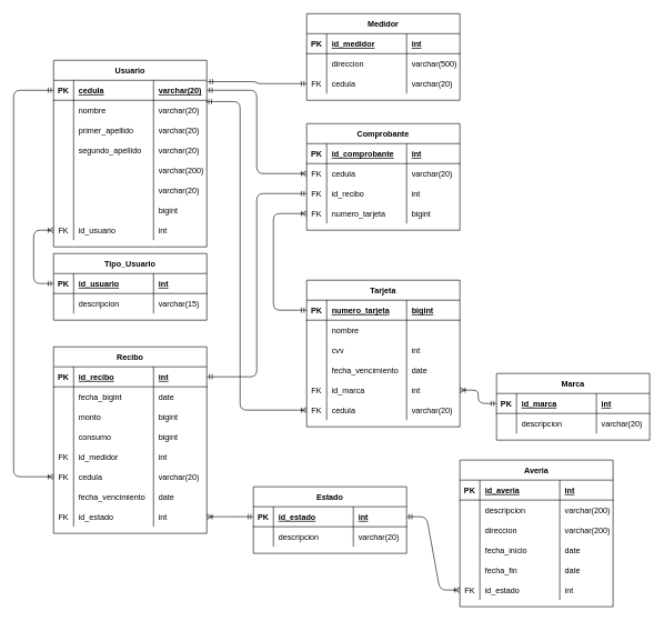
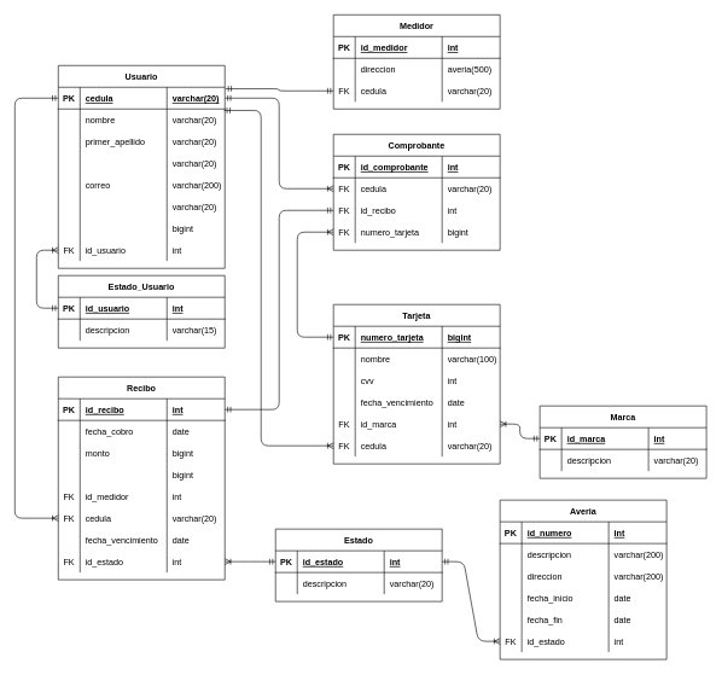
- <mxCell id="150" value="varchar(500)" style="shape=partialRectangle;overflow=hidden;connectable=0;fillColor=none;top=0;left=0;bottom=0;right=0;align=left;spacingLeft=6;" vertex="1" parent="147"><mxGeometry x="150" width="80" height="30" as="geometry" /></mxCell>
+ <mxCell id="150" value="averia(500)" style="shape=partialRectangle;overflow=hidden;connectable=0;fillColor=none;top=0;left=0;bottom=0;right=0;align=left;spacingLeft=6;" vertex="1" parent="147"><mxGeometry x="150" width="80" height="30" as="geometry" /></mxCell>
- <mxCell id="17" value="segundo_apellido" style="shape=partialRectangle;overflow=hidden;connectable=0;fillColor=none;top=0;left=0;bottom=0;right=0;align=left;spacingLeft=6;" vertex="1" parent="15"><mxGeometry x="30" width="120" height="30" as="geometry" /></mxCell>
+ <mxCell id="21" value="correo" style="shape=partialRectangle;overflow=hidden;connectable=0;fillColor=none;top=0;left=0;bottom=0;right=0;align=left;spacingLeft=6;" vertex="1" parent="19"><mxGeometry x="30" width="120" height="30" as="geometry" /></mxCell>
- <mxCell id="133" value="Tipo_Usuario" style="shape=table;startSize=30;container=1;collapsible=1;childLayout=tableLayout;fixedRows=1;rowLines=0;fontStyle=1;align=center;resizeLast=1;" vertex="1" parent="1"><mxGeometry x="80" y="380" width="230" height="100" as="geometry" /></mxCell>
+ <mxCell id="133" value="Estado_Usuario" style="shape=table;startSize=30;container=1;collapsible=1;childLayout=tableLayout;fixedRows=1;rowLines=0;fontStyle=1;align=center;resizeLast=1;" vertex="1" parent="1"><mxGeometry x="80" y="380" width="230" height="100" as="geometry" /></mxCell>
+ <mxCell id="74" value="varchar(100)" style="shape=partialRectangle;overflow=hidden;connectable=0;fillColor=none;top=0;left=0;bottom=0;right=0;align=left;spacingLeft=6;" vertex="1" parent="71"><mxGeometry x="150" width="80" height="30" as="geometry" /></mxCell>
- <mxCell id="40" value="fecha_bigint" style="shape=partialRectangle;overflow=hidden;connectable=0;fillColor=none;top=0;left=0;bottom=0;right=0;align=left;spacingLeft=6;" vertex="1" parent="38"><mxGeometry x="30" width="120" height="30" as="geometry" /></mxCell>
+ <mxCell id="40" value="fecha_cobro" style="shape=partialRectangle;overflow=hidden;connectable=0;fillColor=none;top=0;left=0;bottom=0;right=0;align=left;spacingLeft=6;" vertex="1" parent="38"><mxGeometry x="30" width="120" height="30" as="geometry" /></mxCell>
- <mxCell id="48" value="consumo" style="shape=partialRectangle;overflow=hidden;connectable=0;fillColor=none;top=0;left=0;bottom=0;right=0;align=left;spacingLeft=6;" vertex="1" parent="46"><mxGeometry x="30" width="120" height="30" as="geometry" /></mxCell>
- <mxCell id="111" value="id_averia" style="shape=partialRectangle;overflow=hidden;connectable=0;fillColor=none;top=0;left=0;bottom=0;right=0;align=left;spacingLeft=6;fontStyle=5;" vertex="1" parent="109"><mxGeometry x="30" width="120" height="30" as="geometry" /></mxCell>
+ <mxCell id="111" value="id_numero" style="shape=partialRectangle;overflow=hidden;connectable=0;fillColor=none;top=0;left=0;bottom=0;right=0;align=left;spacingLeft=6;fontStyle=5;" vertex="1" parent="109"><mxGeometry x="30" width="120" height="30" as="geometry" /></mxCell>
